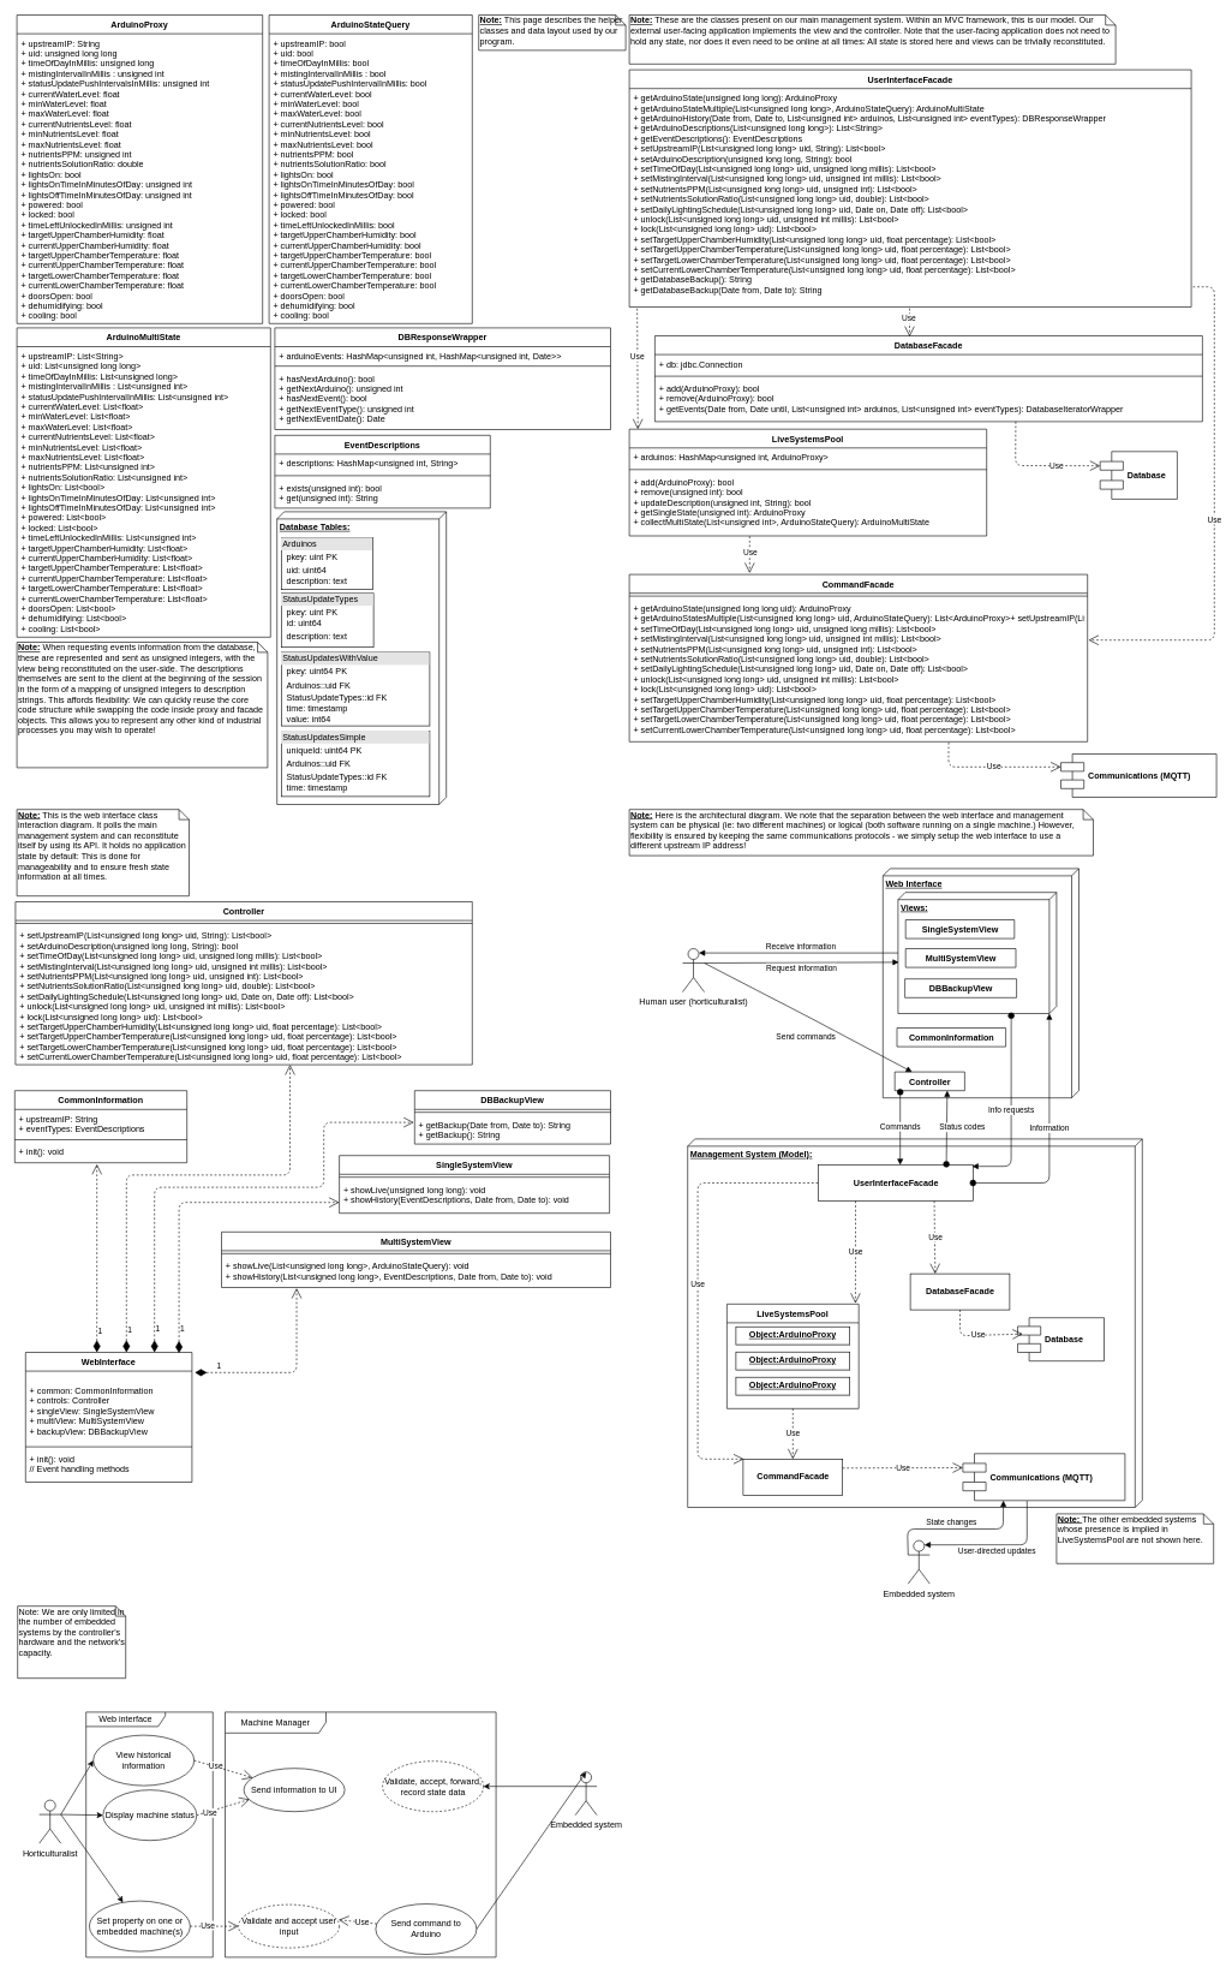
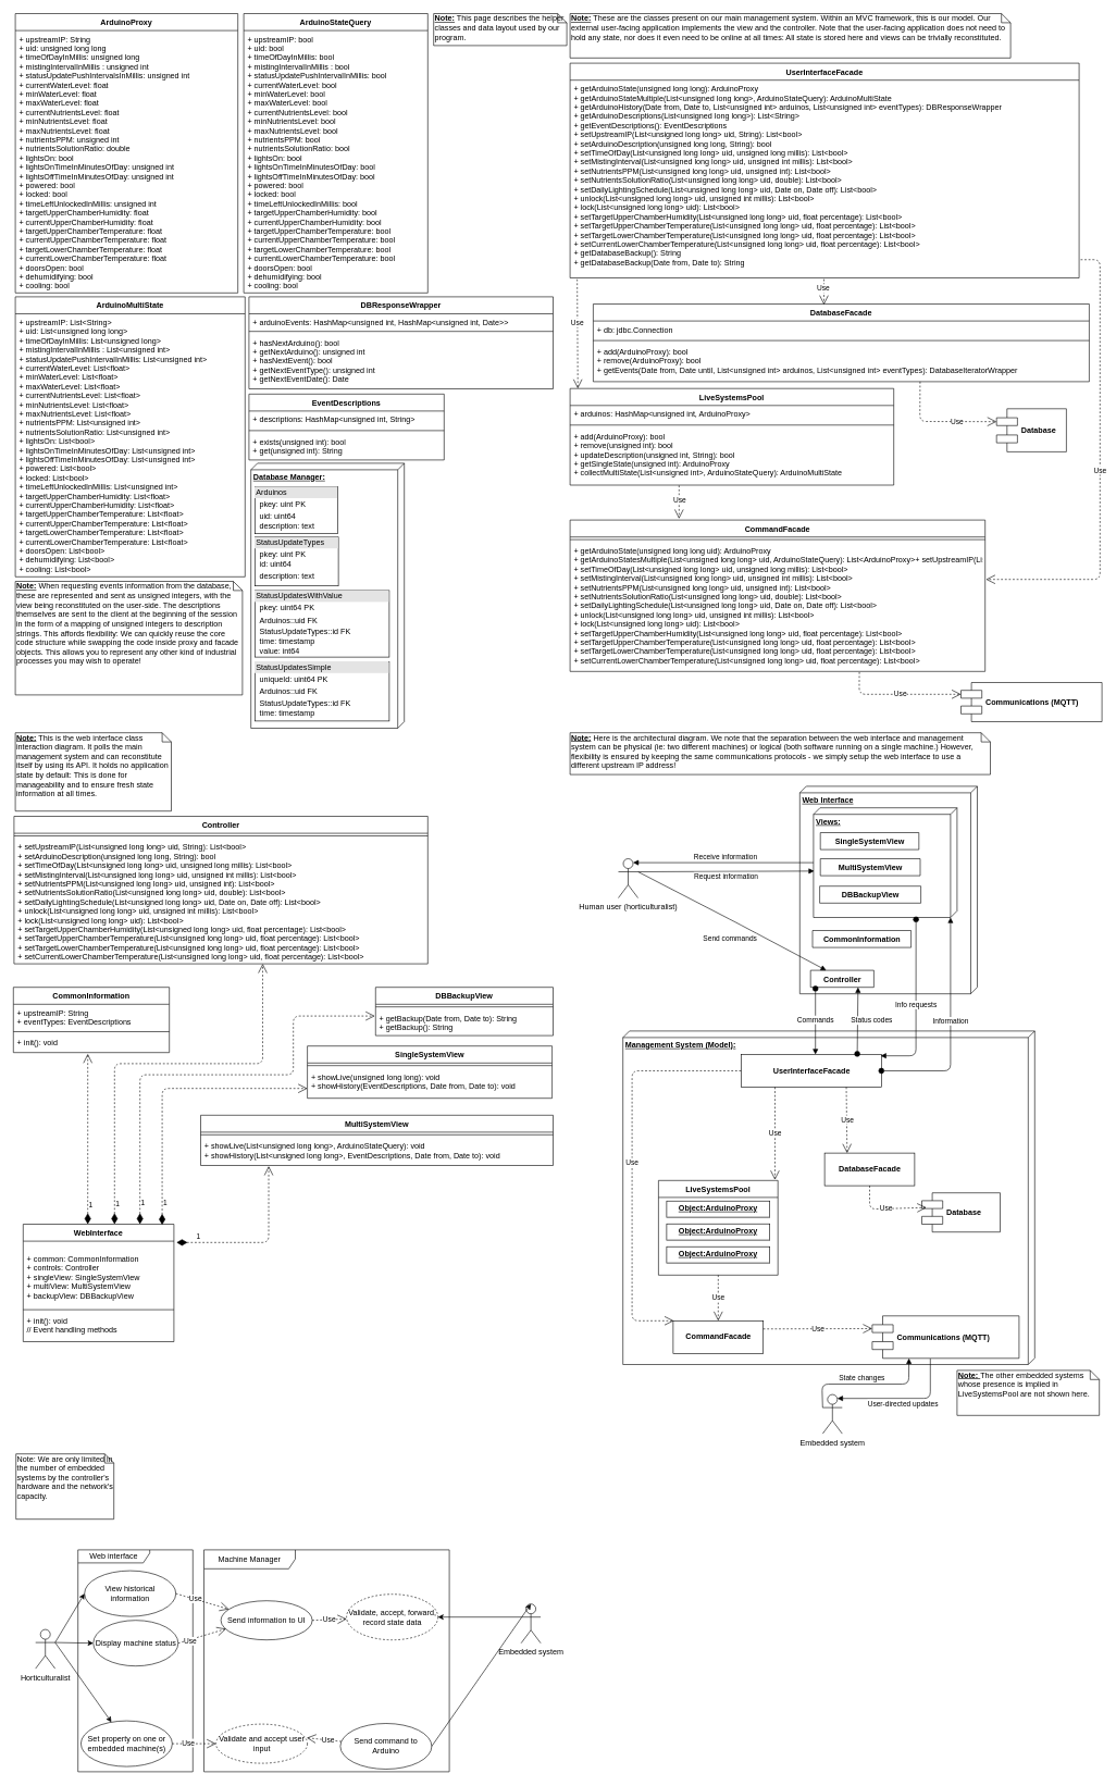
- <mxCell id="5" value="&lt;b&gt;Database Tables:&lt;br&gt;&lt;/b&gt;" style="verticalAlign=top;align=left;spacingTop=8;spacingLeft=2;spacingRight=12;shape=cube;size=10;direction=south;fontStyle=4;html=1;" parent="1" vertex="1"><mxGeometry x="384" y="709" width="235" height="406" as="geometry" /></mxCell>
+ <mxCell id="5" value="&lt;b&gt;Database Manager:&lt;br&gt;&lt;/b&gt;" style="verticalAlign=top;align=left;spacingTop=8;spacingLeft=2;spacingRight=12;shape=cube;size=10;direction=south;fontStyle=4;html=1;" parent="1" vertex="1"><mxGeometry x="384" y="709" width="235" height="406" as="geometry" /></mxCell>
+ <mxCell id="128" value="Use" style="endArrow=open;endSize=12;dashed=1;html=1;exitX=1;exitY=0.5;exitDx=0;exitDy=0;" edge="1" parent="1" source="127" target="113"><mxGeometry width="160" relative="1" as="geometry"><mxPoint x="494" y="2522.5" as="sourcePoint" /><mxPoint x="654" y="2522.5" as="targetPoint" /></mxGeometry></mxCell>
